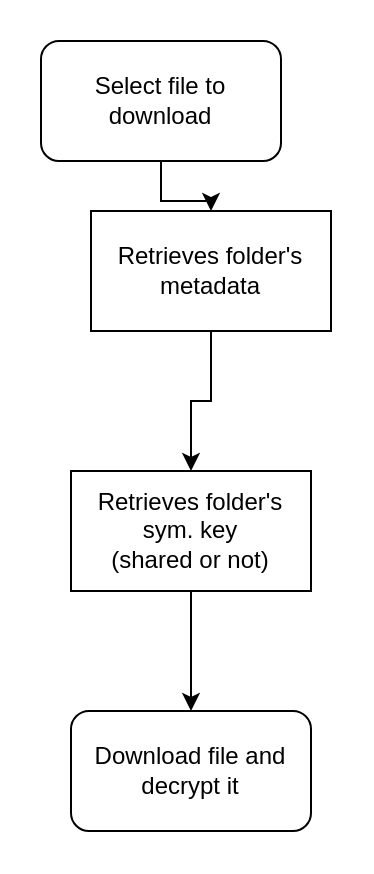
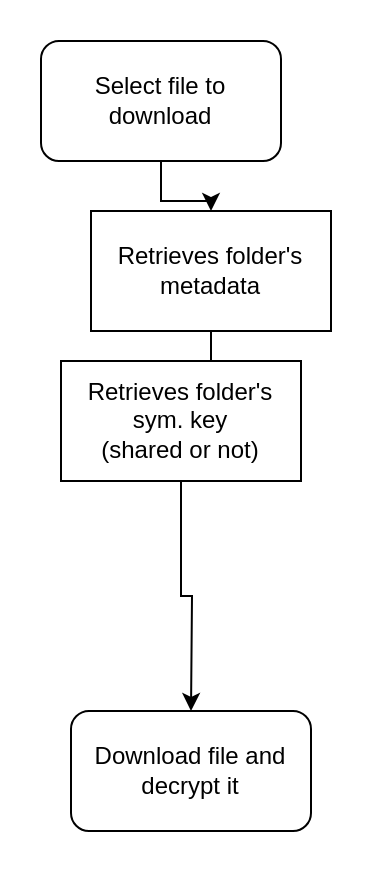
- <mxCell id="7" value="Retrieves folder's sym. key&lt;br&gt;(shared or not)" style="rounded=0;whiteSpace=wrap;html=1;" vertex="1" parent="1"><mxGeometry x="35" y="235" width="120" height="60" as="geometry" /></mxCell>
+ <mxCell id="7" value="Retrieves folder's sym. key&lt;br&gt;(shared or not)" style="rounded=0;whiteSpace=wrap;html=1;" vertex="1" parent="1"><mxGeometry x="30" y="180" width="120" height="60" as="geometry" /></mxCell>
